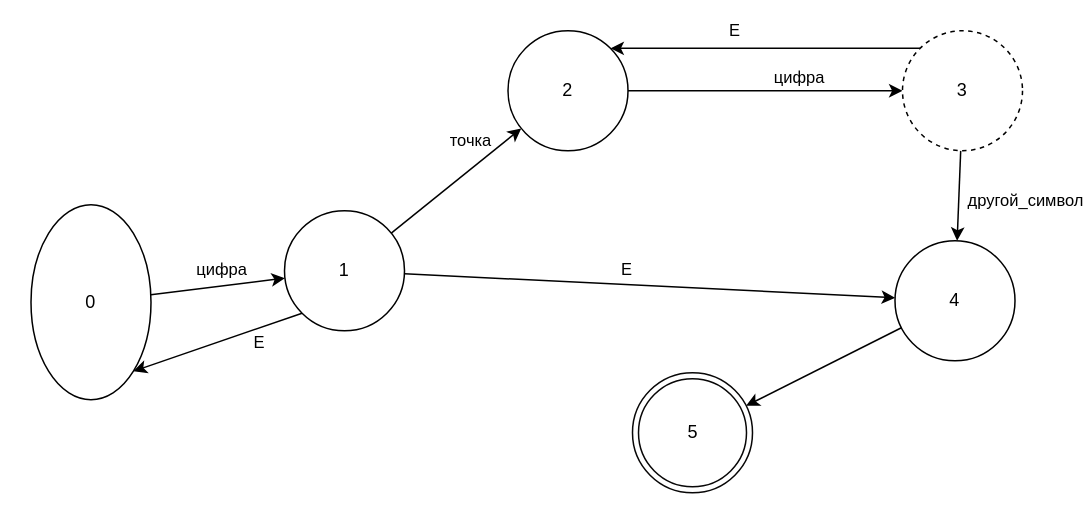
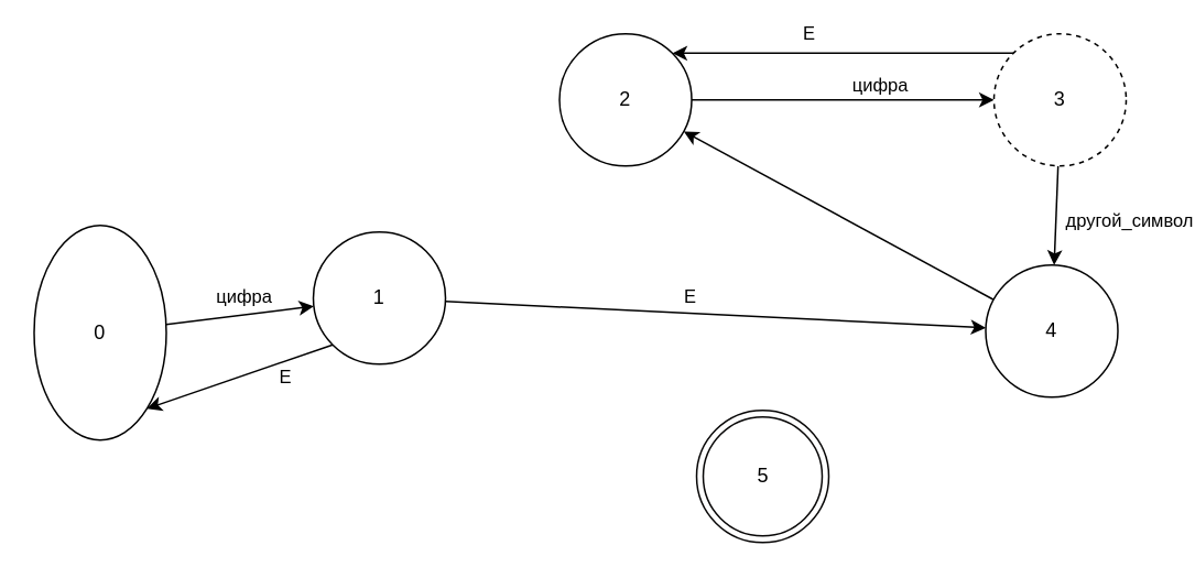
- <mxCell id="9" style="rounded=0;orthogonalLoop=1;jettySize=auto;html=1;" parent="1" source="11" target="15" edge="1"><mxGeometry relative="1" as="geometry" /></mxCell>
- <mxCell id="10" value="точка" style="edgeLabel;html=1;align=center;verticalAlign=middle;resizable=0;points=[];" parent="9" vertex="1" connectable="0"><mxGeometry x="0.527" y="2" relative="1" as="geometry"><mxPoint x="-13" y="-8" as="offset" /></mxGeometry></mxCell>
- <mxCell id="21" style="edgeStyle=none;rounded=0;orthogonalLoop=1;jettySize=auto;html=1;" edge="1" parent="1" source="22" target="12"><mxGeometry relative="1" as="geometry" /></mxCell>
+ <mxCell id="21" style="edgeStyle=none;rounded=0;orthogonalLoop=1;jettySize=auto;html=1;" edge="1" parent="1" source="22" target="15"><mxGeometry relative="1" as="geometry" /></mxCell>
